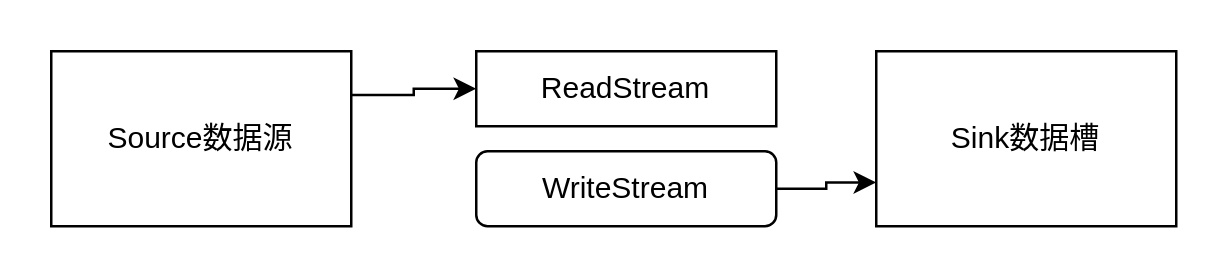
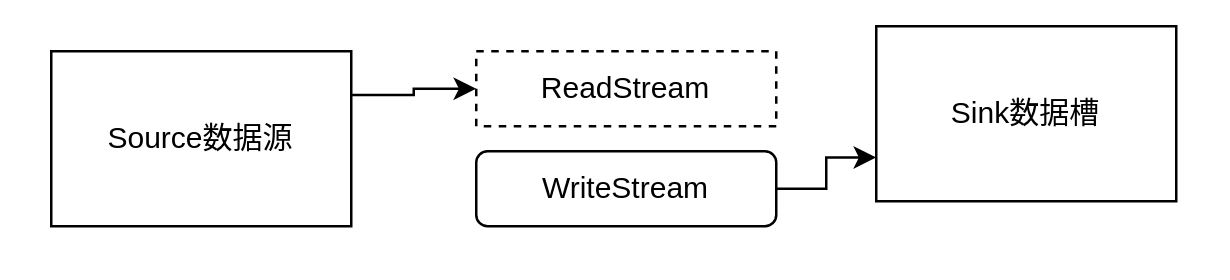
- <mxCell id="4" value="ReadStream" style="rounded=0;whiteSpace=wrap;html=1;" vertex="1" parent="1"><mxGeometry x="190" y="20" width="120" height="30" as="geometry" /></mxCell>
+ <mxCell id="4" value="ReadStream" style="rounded=0;whiteSpace=wrap;html=1;dashed=1;" vertex="1" parent="1"><mxGeometry x="190" y="20" width="120" height="30" as="geometry" /></mxCell>
- <mxCell id="7" value="Sink数据槽" style="rounded=0;whiteSpace=wrap;html=1;" vertex="1" parent="1"><mxGeometry x="350" y="20" width="120" height="70" as="geometry" /></mxCell>
+ <mxCell id="7" value="Sink数据槽" style="rounded=0;whiteSpace=wrap;html=1;" vertex="1" parent="1"><mxGeometry x="350" y="10" width="120" height="70" as="geometry" /></mxCell>
